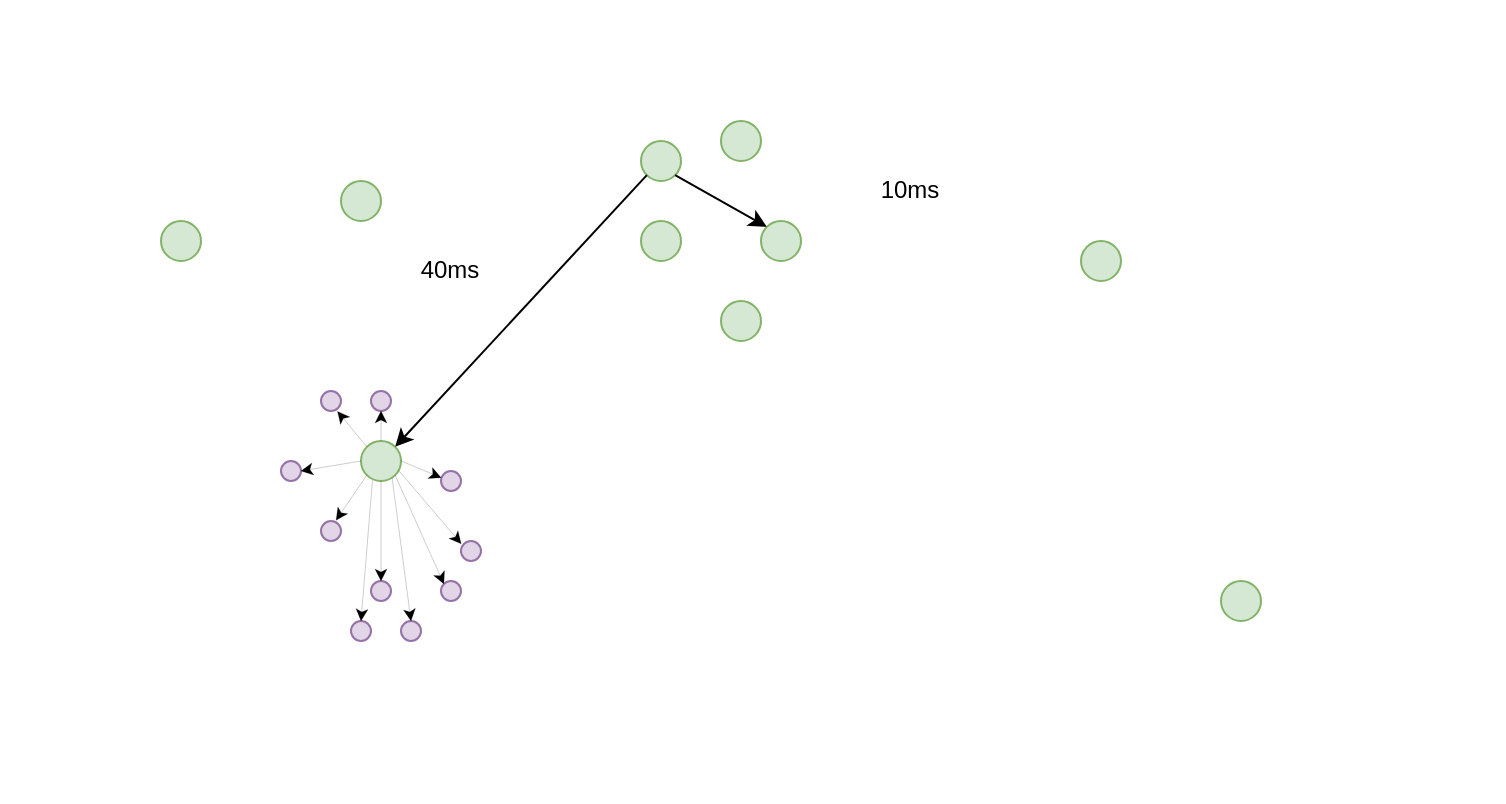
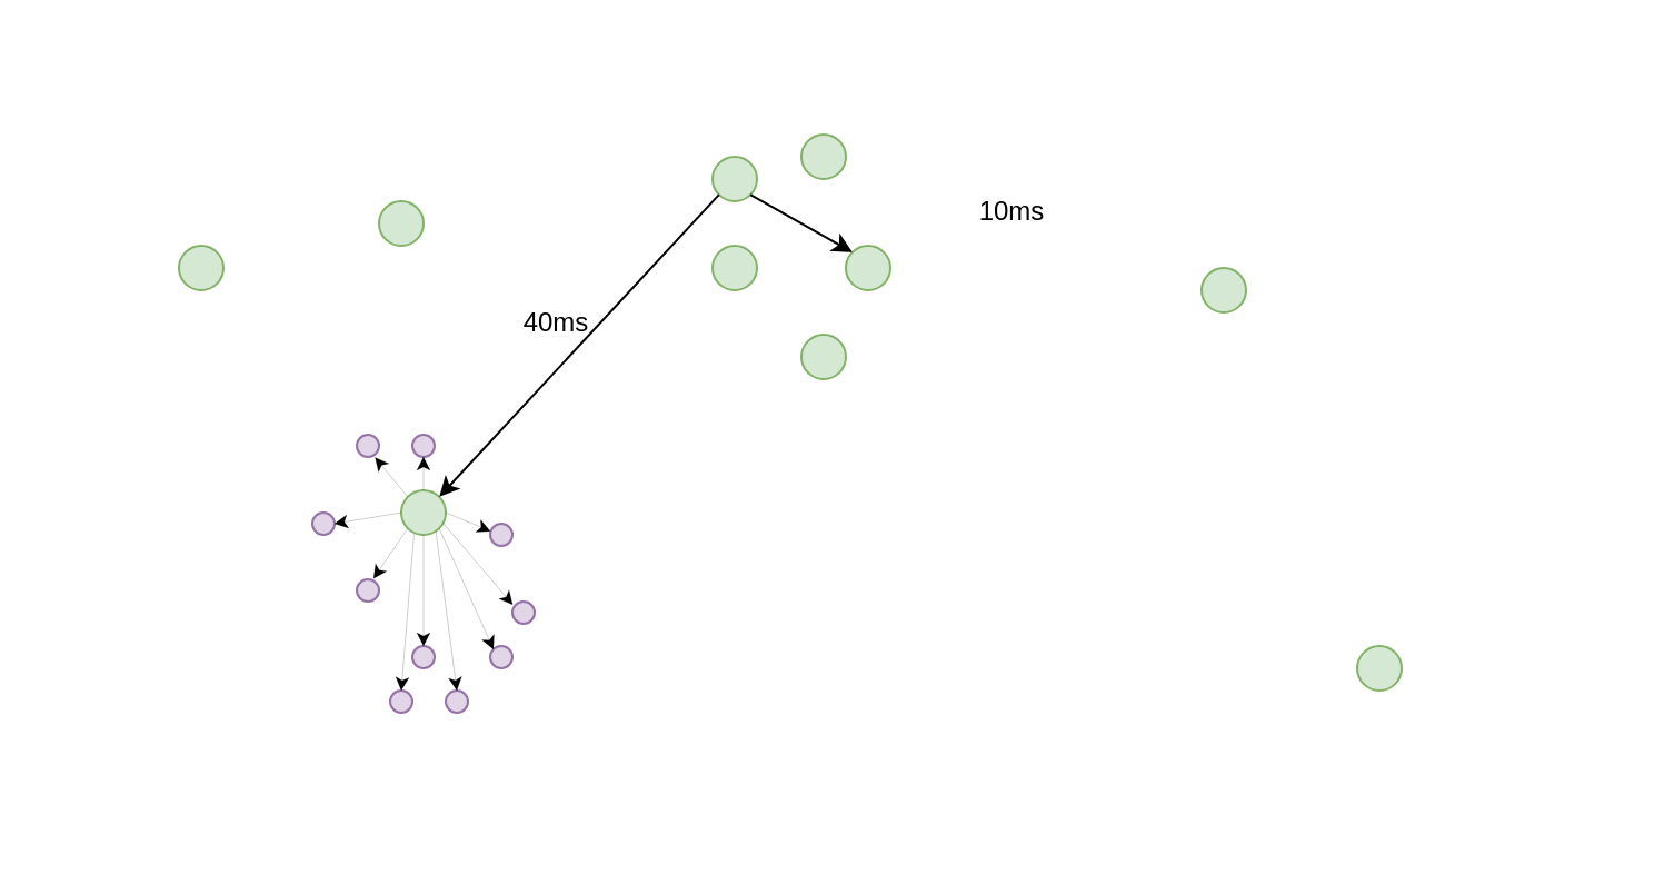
- <mxCell id="14" value="40ms" style="text;html=1;align=center;verticalAlign=middle;whiteSpace=wrap;rounded=0;" vertex="1" parent="1"><mxGeometry x="195" y="120" width="60" height="30" as="geometry" /></mxCell>
+ <mxCell id="14" value="40ms" style="text;html=1;align=center;verticalAlign=middle;whiteSpace=wrap;rounded=0;" vertex="1" parent="1"><mxGeometry x="220" y="130" width="60" height="30" as="geometry" /></mxCell>
